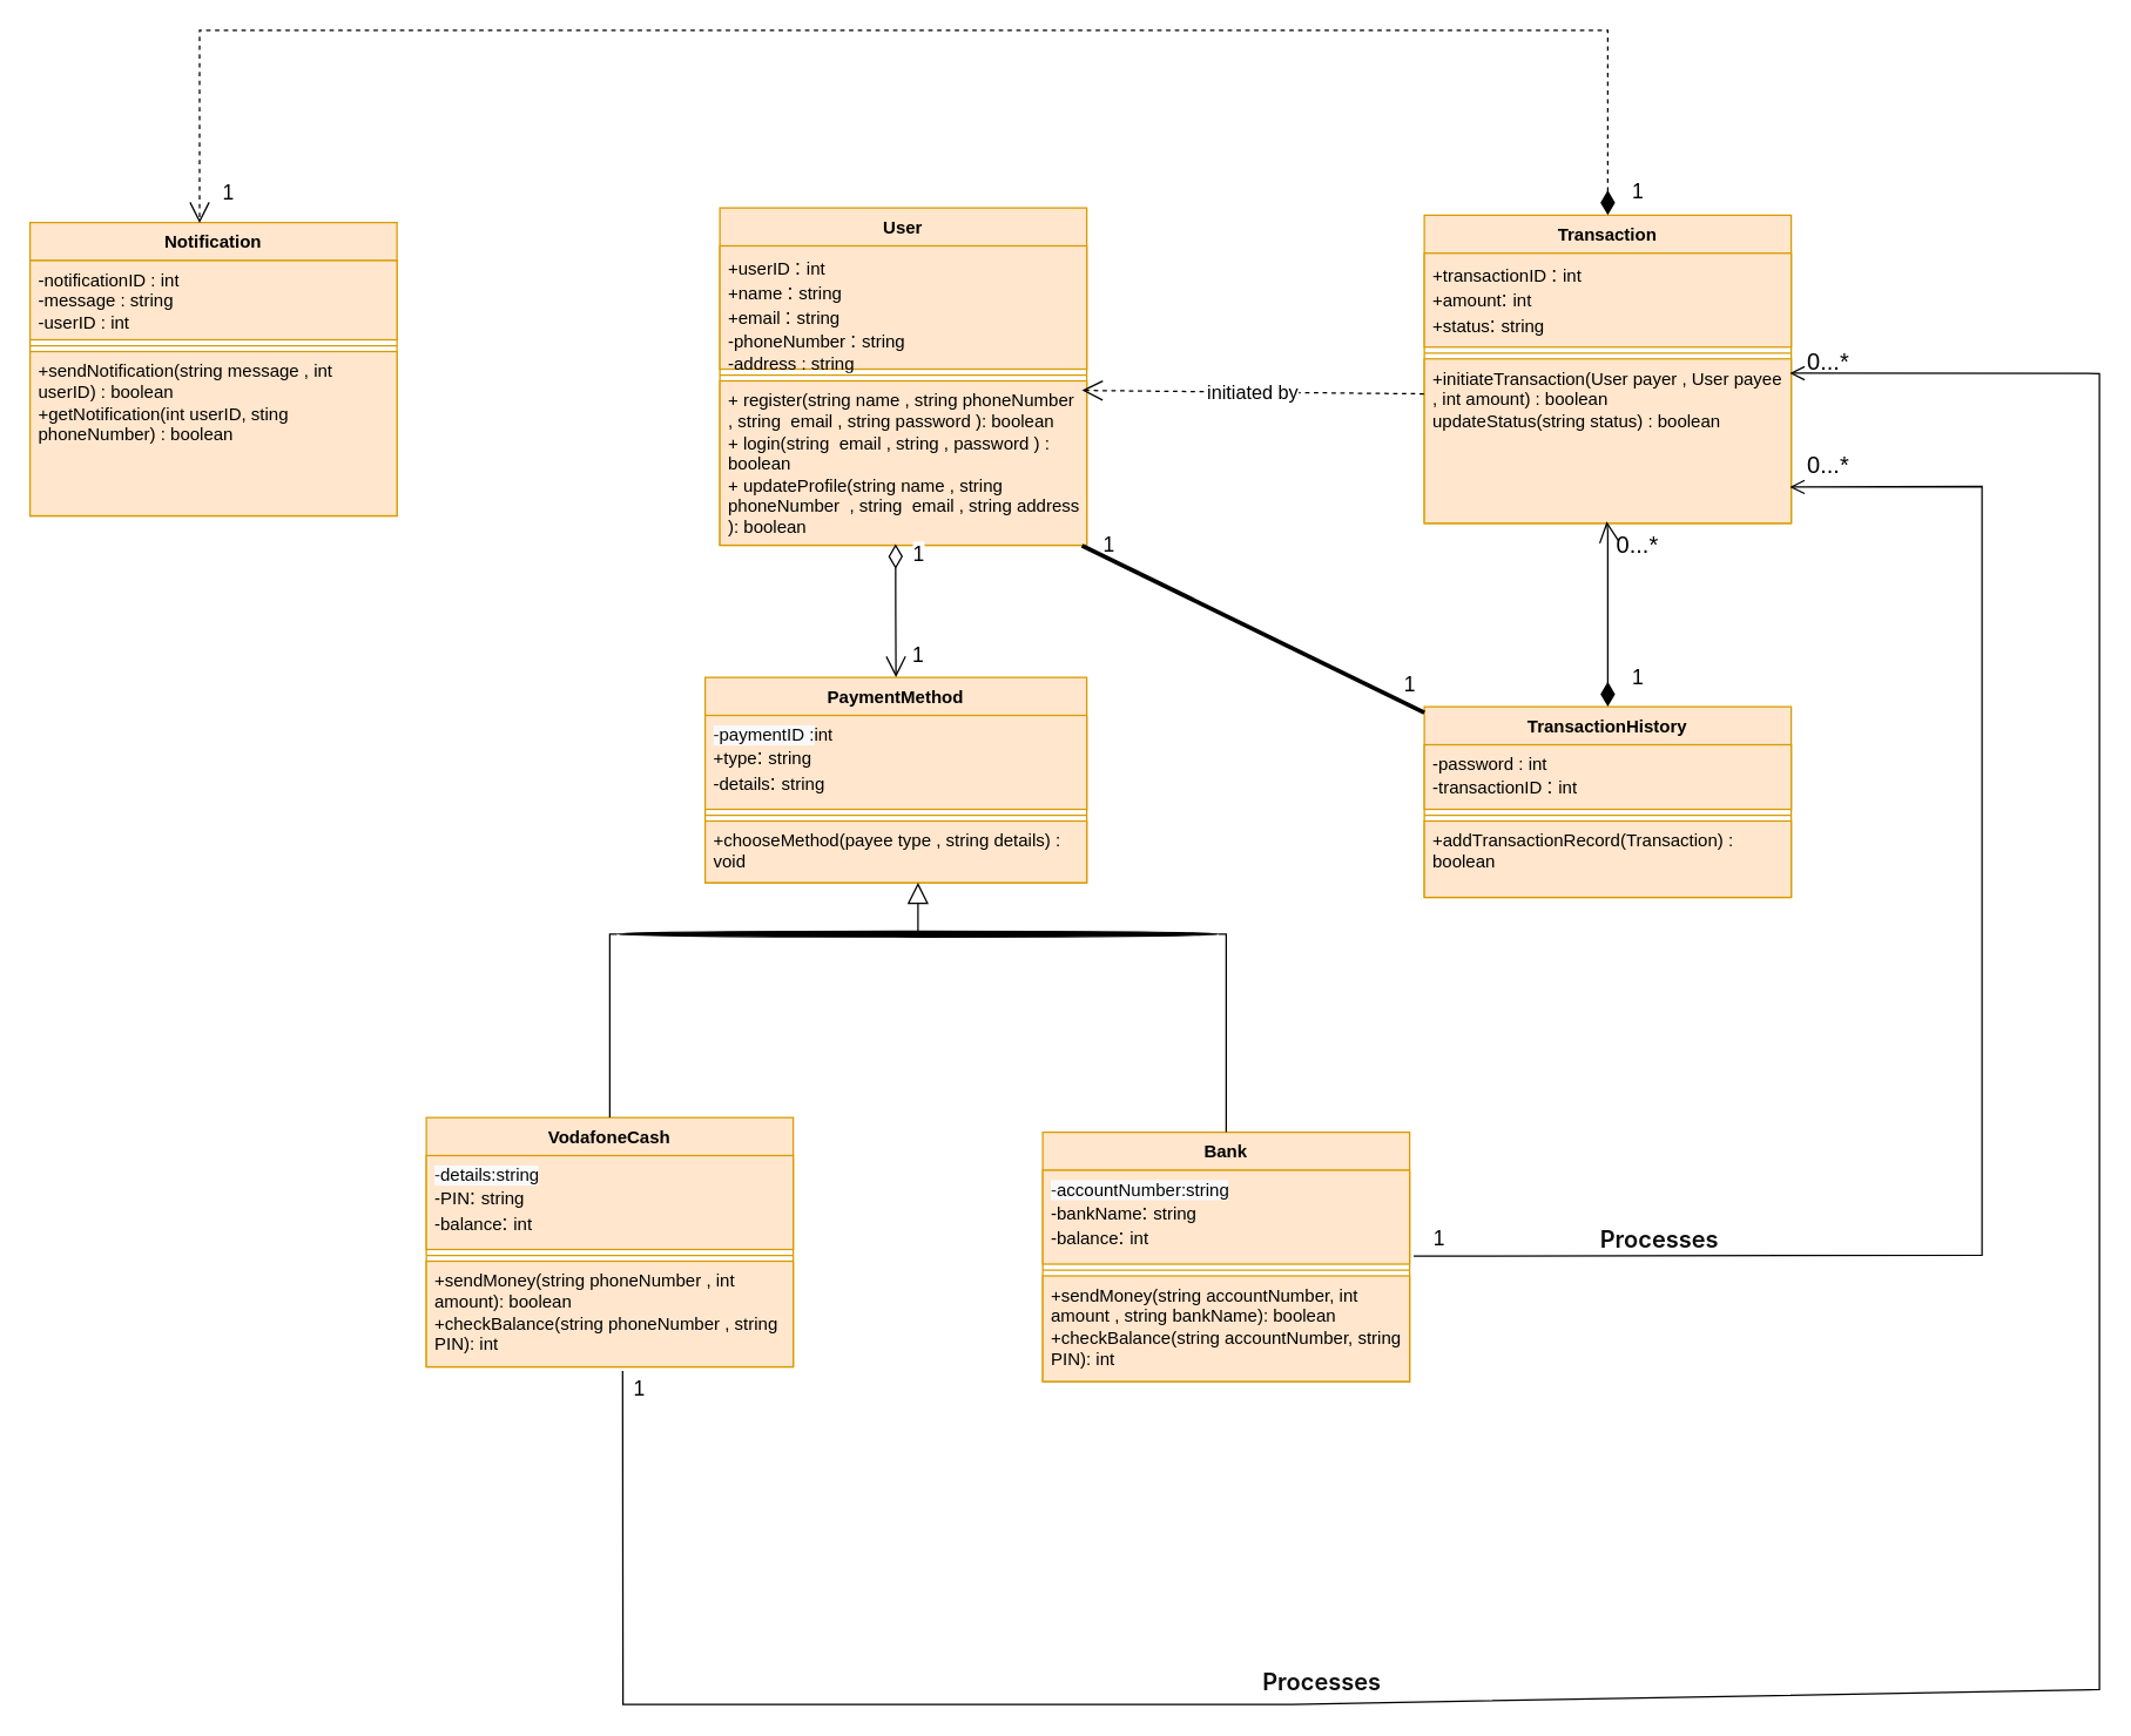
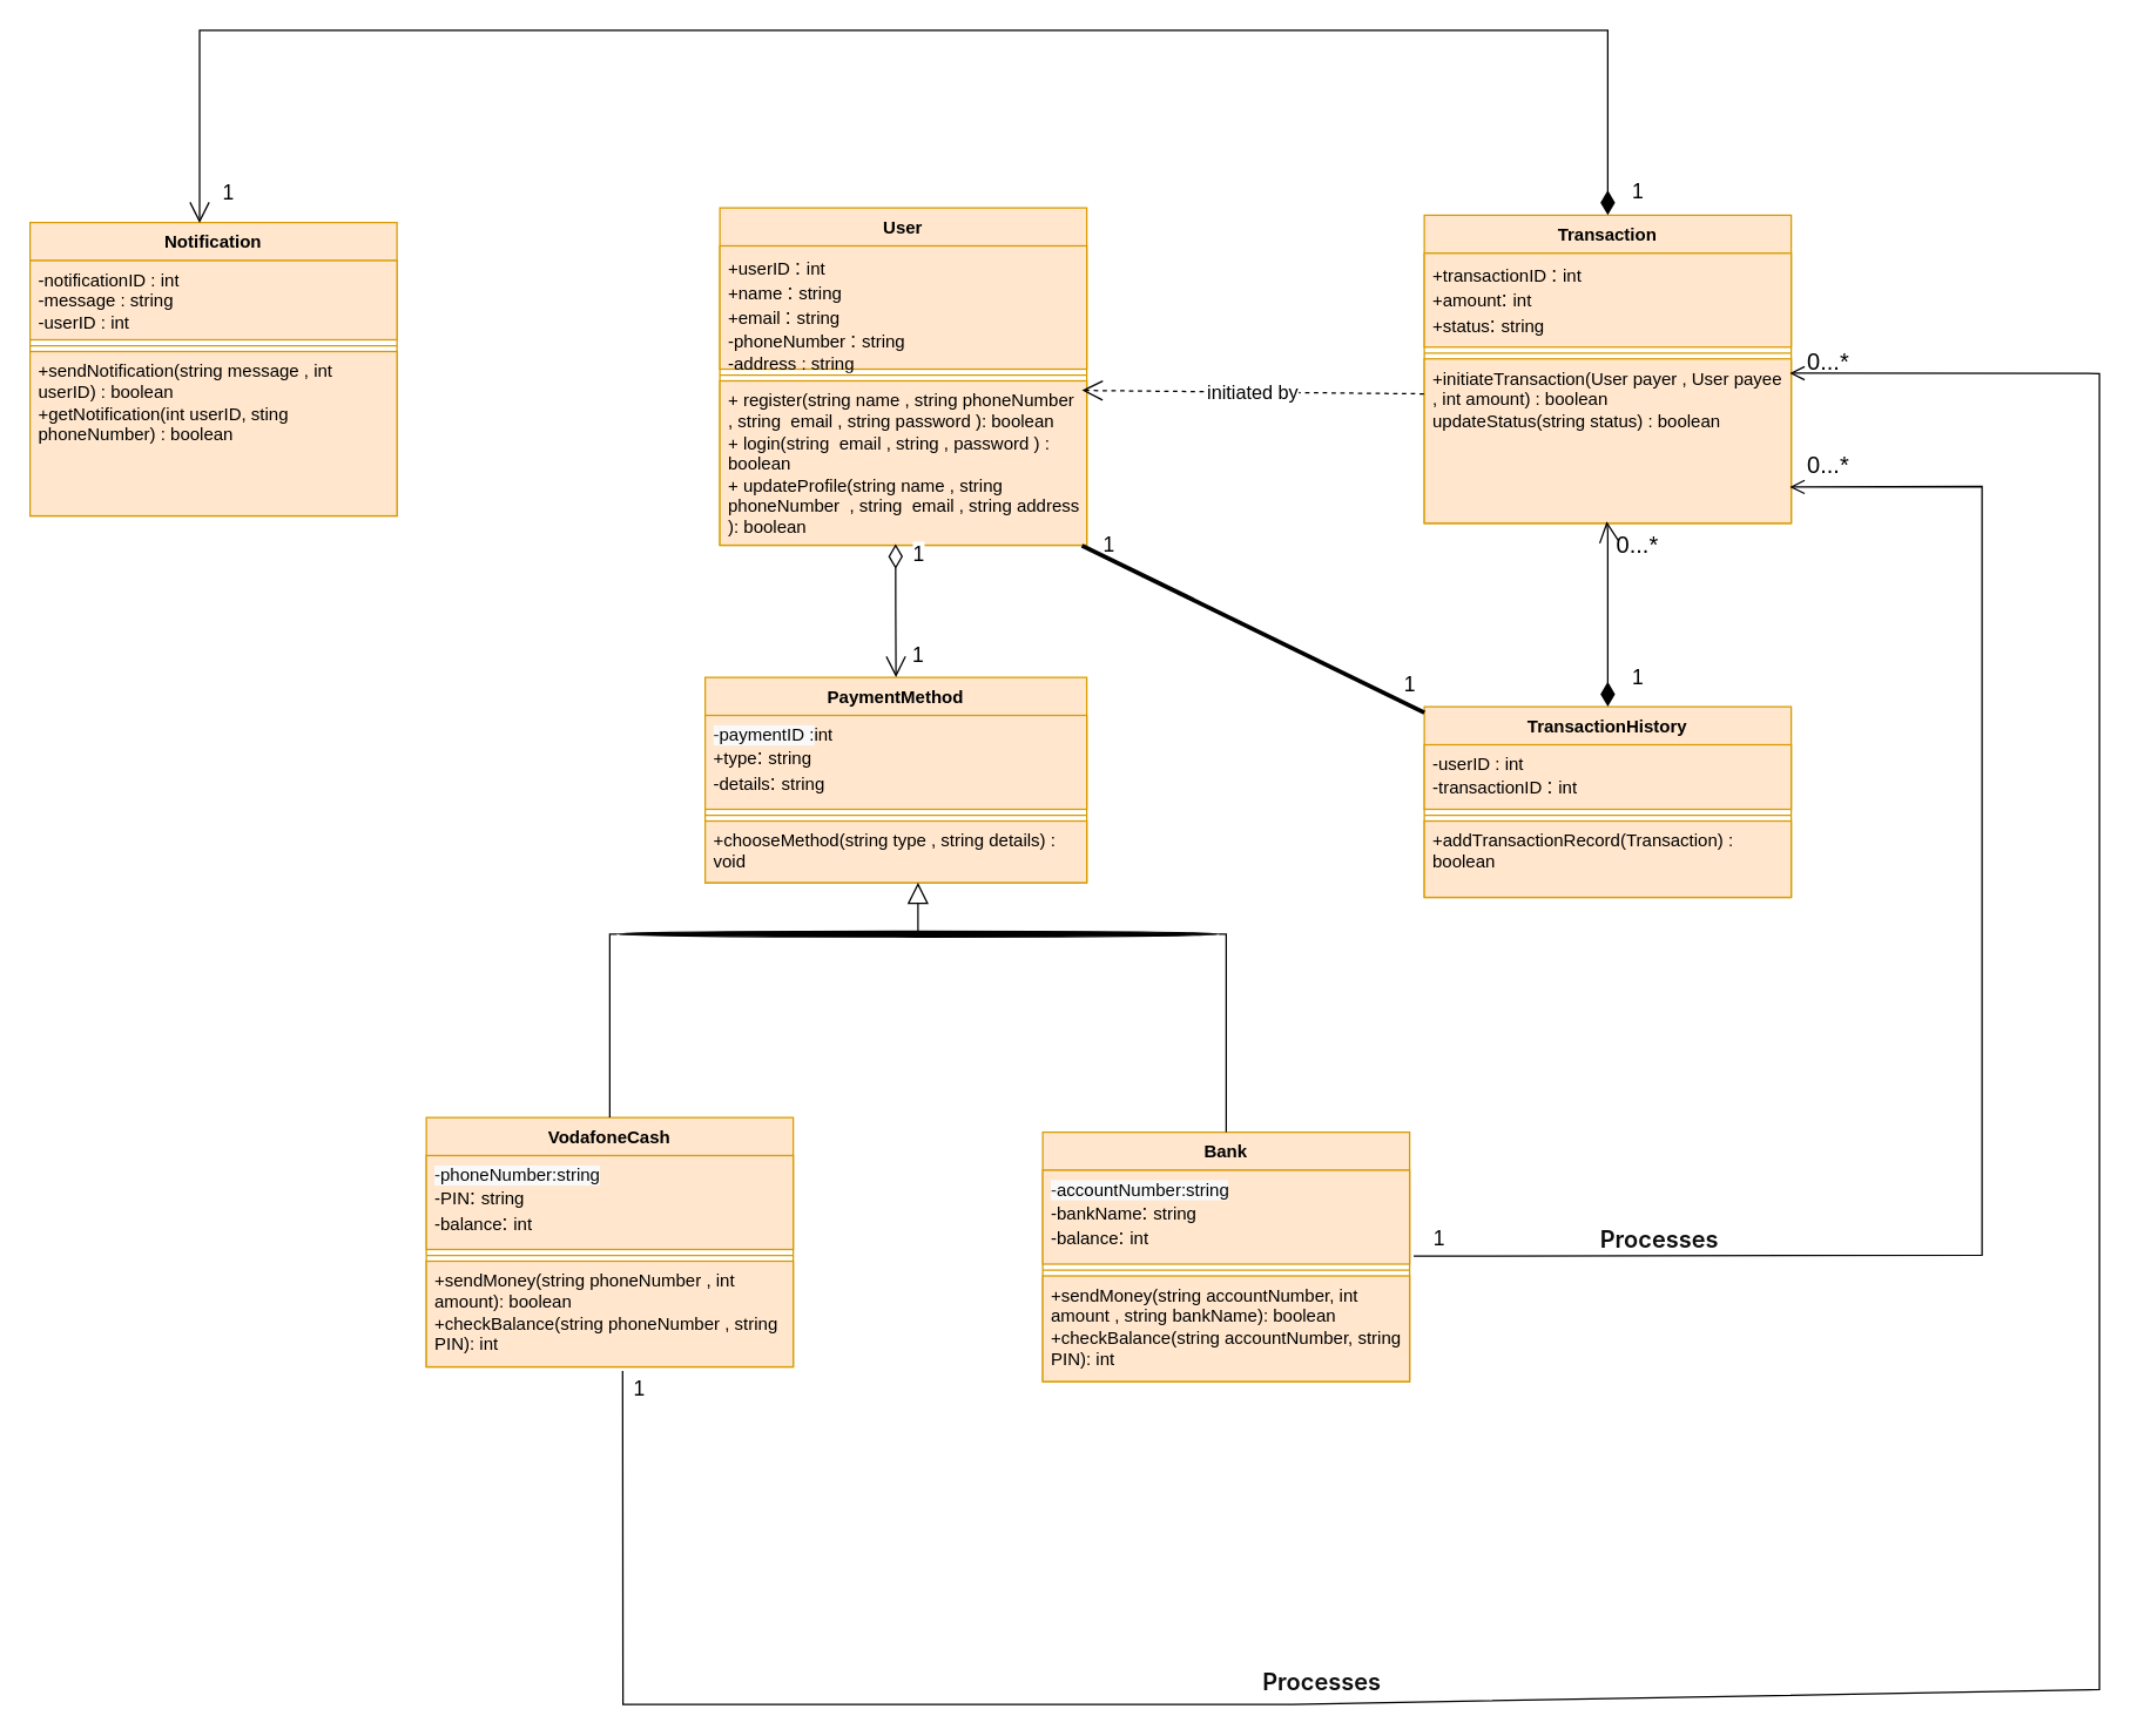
- <mxCell id="51" value="1" style="endArrow=open;html=1;endSize=12;startArrow=diamondThin;startSize=14;startFill=1;edgeStyle=orthogonalEdgeStyle;align=left;verticalAlign=bottom;rounded=0;exitX=0.5;exitY=0;exitDx=0;exitDy=0;fontSize=14;entryX=0.462;entryY=0.002;entryDx=0;entryDy=0;entryPerimeter=0;dashed=1;" edge="1" parent="1" source="6" target="26"><mxGeometry x="-0.992" y="-15" relative="1" as="geometry"><mxPoint x="801" y="146" as="sourcePoint" /><mxPoint x="800" y="20" as="targetPoint" /><Array as="points"><mxPoint x="1095" y="20" /><mxPoint x="136" y="20" /></Array><mxPoint as="offset" /></mxGeometry></mxCell>
+ <mxCell id="51" value="1" style="endArrow=open;html=1;endSize=12;startArrow=diamondThin;startSize=14;startFill=1;edgeStyle=orthogonalEdgeStyle;align=left;verticalAlign=bottom;rounded=0;exitX=0.5;exitY=0;exitDx=0;exitDy=0;fontSize=14;entryX=0.462;entryY=0.002;entryDx=0;entryDy=0;entryPerimeter=0;" edge="1" parent="1" source="6" target="26"><mxGeometry x="-0.992" y="-15" relative="1" as="geometry"><mxPoint x="801" y="146" as="sourcePoint" /><mxPoint x="800" y="20" as="targetPoint" /><Array as="points"><mxPoint x="1095" y="20" /><mxPoint x="136" y="20" /></Array><mxPoint as="offset" /></mxGeometry></mxCell>
- <mxCell id="15" value="&lt;div&gt;-password : int&lt;/div&gt;-transactionID &lt;font style=&quot;font-size: 14px;&quot;&gt;: &lt;/font&gt;int&lt;div&gt;&lt;br&gt;&lt;/div&gt;" style="text;strokeColor=#d79b00;fillColor=#ffe6cc;align=left;verticalAlign=top;spacingLeft=4;spacingRight=4;overflow=hidden;rotatable=0;points=[[0,0.5],[1,0.5]];portConstraint=eastwest;whiteSpace=wrap;html=1;" vertex="1" parent="14"><mxGeometry y="26" width="250" height="44" as="geometry" /></mxCell>
+ <mxCell id="15" value="&lt;div&gt;-userID : int&lt;/div&gt;-transactionID &lt;font style=&quot;font-size: 14px;&quot;&gt;: &lt;/font&gt;int&lt;div&gt;&lt;br&gt;&lt;/div&gt;" style="text;strokeColor=#d79b00;fillColor=#ffe6cc;align=left;verticalAlign=top;spacingLeft=4;spacingRight=4;overflow=hidden;rotatable=0;points=[[0,0.5],[1,0.5]];portConstraint=eastwest;whiteSpace=wrap;html=1;" vertex="1" parent="14"><mxGeometry y="26" width="250" height="44" as="geometry" /></mxCell>
- <mxCell id="13" value="&lt;div&gt;&lt;div&gt;+chooseMethod(payee type , string details) : void&lt;/div&gt;&lt;/div&gt;&lt;div&gt;&lt;br&gt;&lt;/div&gt;" style="text;strokeColor=#d79b00;fillColor=#ffe6cc;align=left;verticalAlign=top;spacingLeft=4;spacingRight=4;overflow=hidden;rotatable=0;points=[[0,0.5],[1,0.5]];portConstraint=eastwest;whiteSpace=wrap;html=1;" vertex="1" parent="10"><mxGeometry y="98" width="260" height="42" as="geometry" /></mxCell>
+ <mxCell id="13" value="&lt;div&gt;&lt;div&gt;+chooseMethod(string type , string details) : void&lt;/div&gt;&lt;/div&gt;&lt;div&gt;&lt;br&gt;&lt;/div&gt;" style="text;strokeColor=#d79b00;fillColor=#ffe6cc;align=left;verticalAlign=top;spacingLeft=4;spacingRight=4;overflow=hidden;rotatable=0;points=[[0,0.5],[1,0.5]];portConstraint=eastwest;whiteSpace=wrap;html=1;" vertex="1" parent="10"><mxGeometry y="98" width="260" height="42" as="geometry" /></mxCell>
- <mxCell id="19" value="&lt;font&gt;&lt;span style=&quot;color: rgb(56, 58, 66); white-space: pre; background-color: rgb(249, 249, 249);&quot;&gt;-&lt;/span&gt;&lt;span style=&quot;white-space: pre; background-color: rgb(249, 249, 249);&quot;&gt;&lt;font color=&quot;#060708&quot;&gt;details:string&lt;/font&gt;&lt;/span&gt;&lt;/font&gt;&lt;div&gt;-PIN&lt;font style=&quot;font-size: 14px;&quot;&gt;: &lt;/font&gt;string&lt;/div&gt;&lt;div&gt;-balance&lt;font style=&quot;font-size: 14px;&quot;&gt;: &lt;/font&gt;int&lt;/div&gt;&lt;div&gt;&lt;br&gt;&lt;/div&gt;" style="text;strokeColor=#d79b00;fillColor=#ffe6cc;align=left;verticalAlign=top;spacingLeft=4;spacingRight=4;overflow=hidden;rotatable=0;points=[[0,0.5],[1,0.5]];portConstraint=eastwest;whiteSpace=wrap;html=1;" vertex="1" parent="18"><mxGeometry y="26" width="250" height="64" as="geometry" /></mxCell>
+ <mxCell id="19" value="&lt;font&gt;&lt;span style=&quot;color: rgb(56, 58, 66); white-space: pre; background-color: rgb(249, 249, 249);&quot;&gt;-&lt;/span&gt;&lt;span style=&quot;white-space: pre; background-color: rgb(249, 249, 249);&quot;&gt;&lt;font color=&quot;#060708&quot;&gt;phoneNumber:string&lt;/font&gt;&lt;/span&gt;&lt;/font&gt;&lt;div&gt;-PIN&lt;font style=&quot;font-size: 14px;&quot;&gt;: &lt;/font&gt;string&lt;/div&gt;&lt;div&gt;-balance&lt;font style=&quot;font-size: 14px;&quot;&gt;: &lt;/font&gt;int&lt;/div&gt;&lt;div&gt;&lt;br&gt;&lt;/div&gt;" style="text;strokeColor=#d79b00;fillColor=#ffe6cc;align=left;verticalAlign=top;spacingLeft=4;spacingRight=4;overflow=hidden;rotatable=0;points=[[0,0.5],[1,0.5]];portConstraint=eastwest;whiteSpace=wrap;html=1;" vertex="1" parent="18"><mxGeometry y="26" width="250" height="64" as="geometry" /></mxCell>
